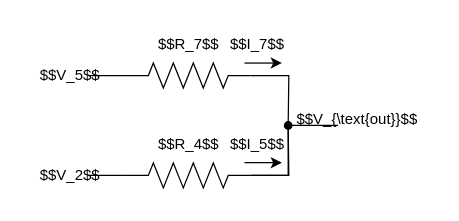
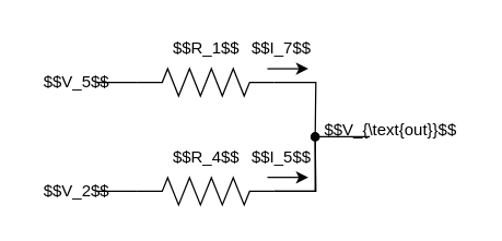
- <mxCell id="9" value="$$R_7$$" style="text;html=1;align=center;verticalAlign=middle;resizable=0;points=[];autosize=1;strokeColor=none;fillColor=none;" vertex="1" parent="1"><mxGeometry x="115" y="20" width="70" height="30" as="geometry" /></mxCell>
+ <mxCell id="9" value="$$R_1$$" style="text;html=1;align=center;verticalAlign=middle;resizable=0;points=[];autosize=1;strokeColor=none;fillColor=none;" vertex="1" parent="1"><mxGeometry x="115" y="20" width="70" height="30" as="geometry" /></mxCell>
